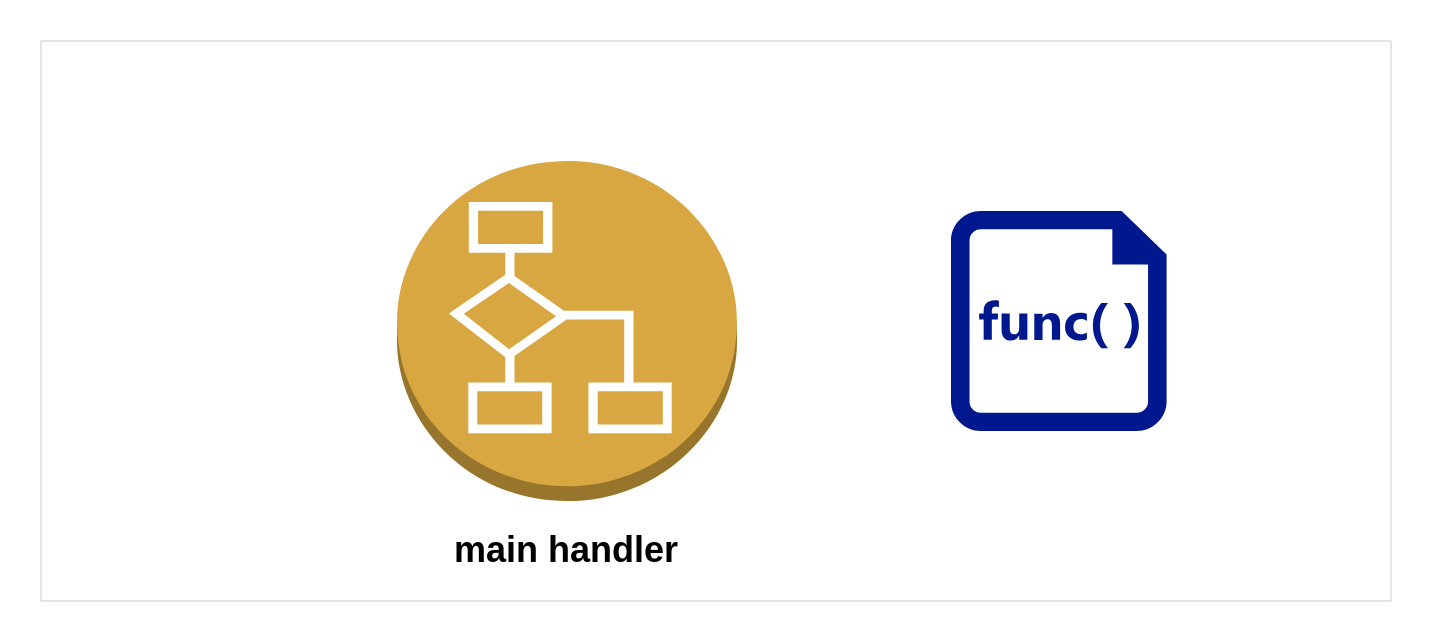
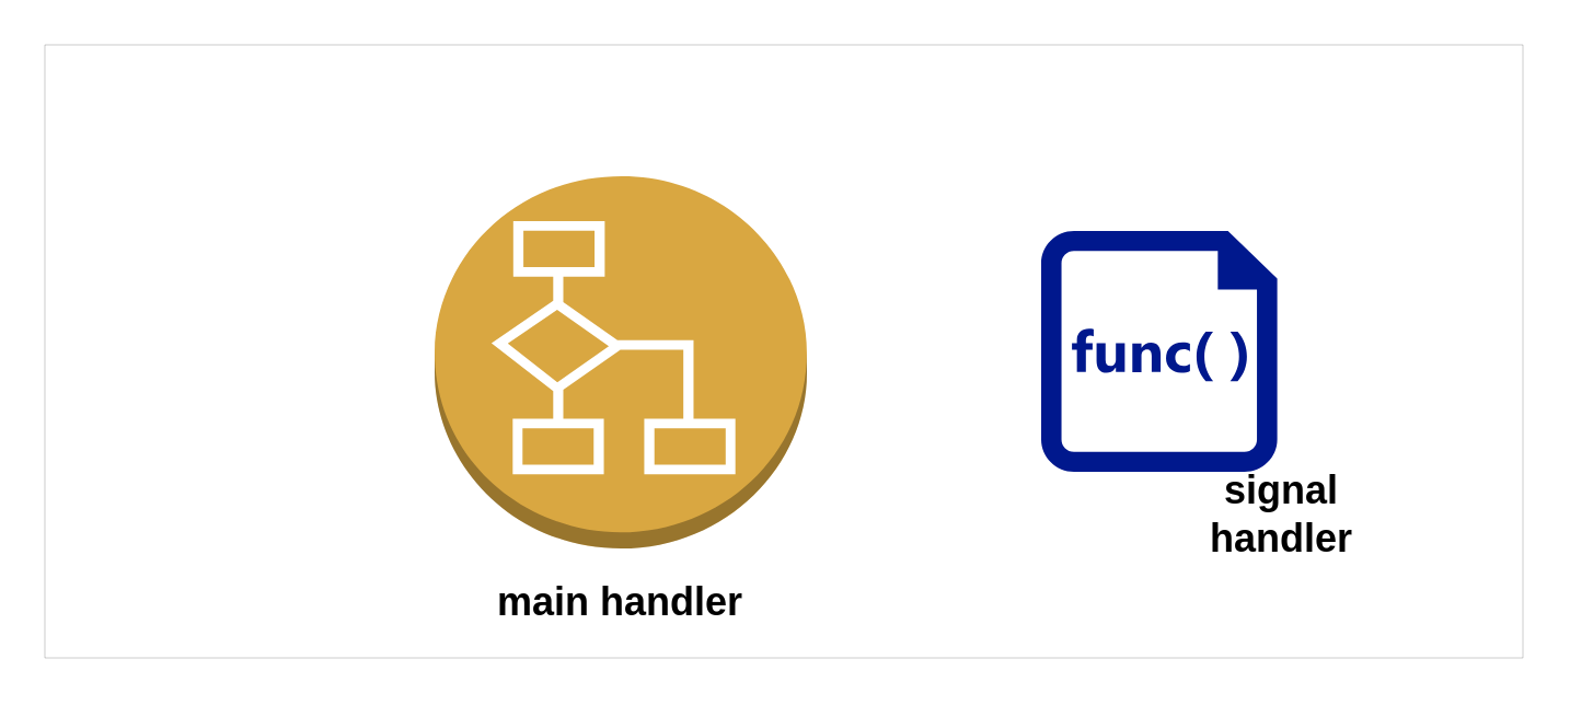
+ <mxCell id="6" value="&lt;div align=&quot;center&quot;&gt;&lt;b&gt;&lt;font style=&quot;font-size: 18px;&quot;&gt;&lt;font style=&quot;font-size: 18px;&quot;&gt;signal&lt;/font&gt; handler&lt;/font&gt;&lt;/b&gt;&lt;br&gt;&lt;/div&gt;" style="text;html=1;strokeColor=none;fillColor=none;align=center;verticalAlign=middle;whiteSpace=wrap;rounded=0;" vertex="1" parent="1"><mxGeometry x="545" y="220" width="80" height="30" as="geometry" /></mxCell>
